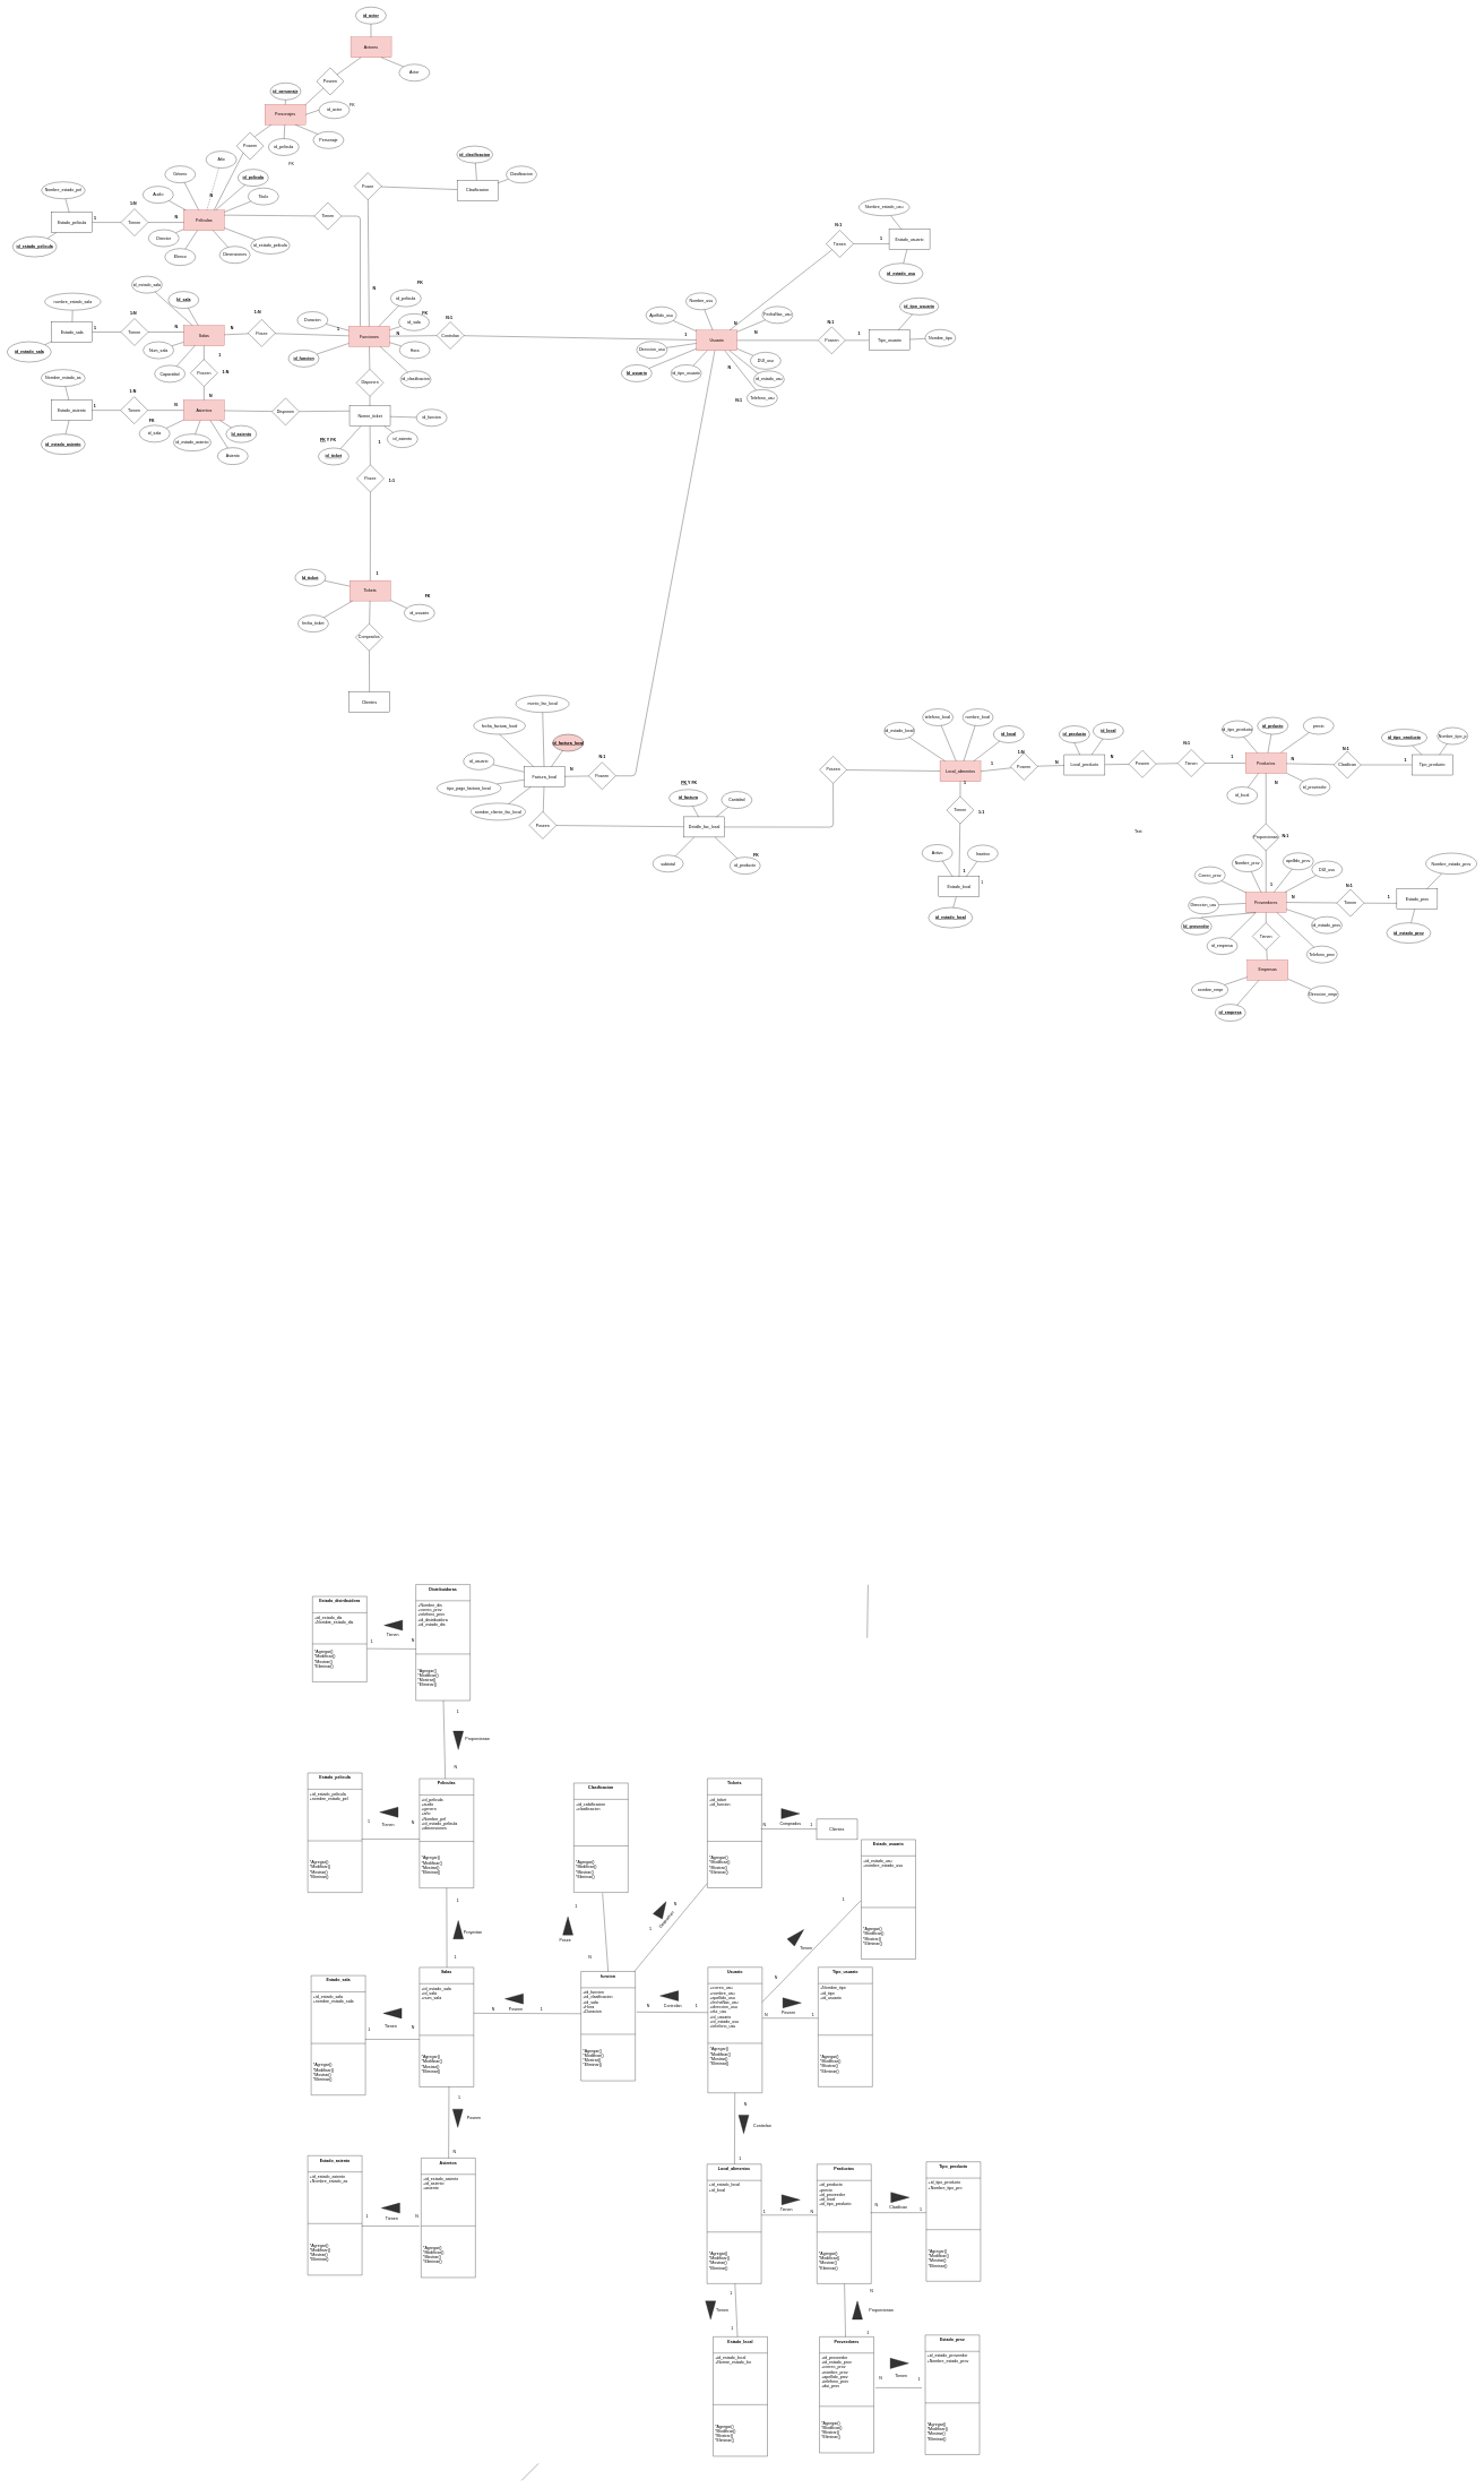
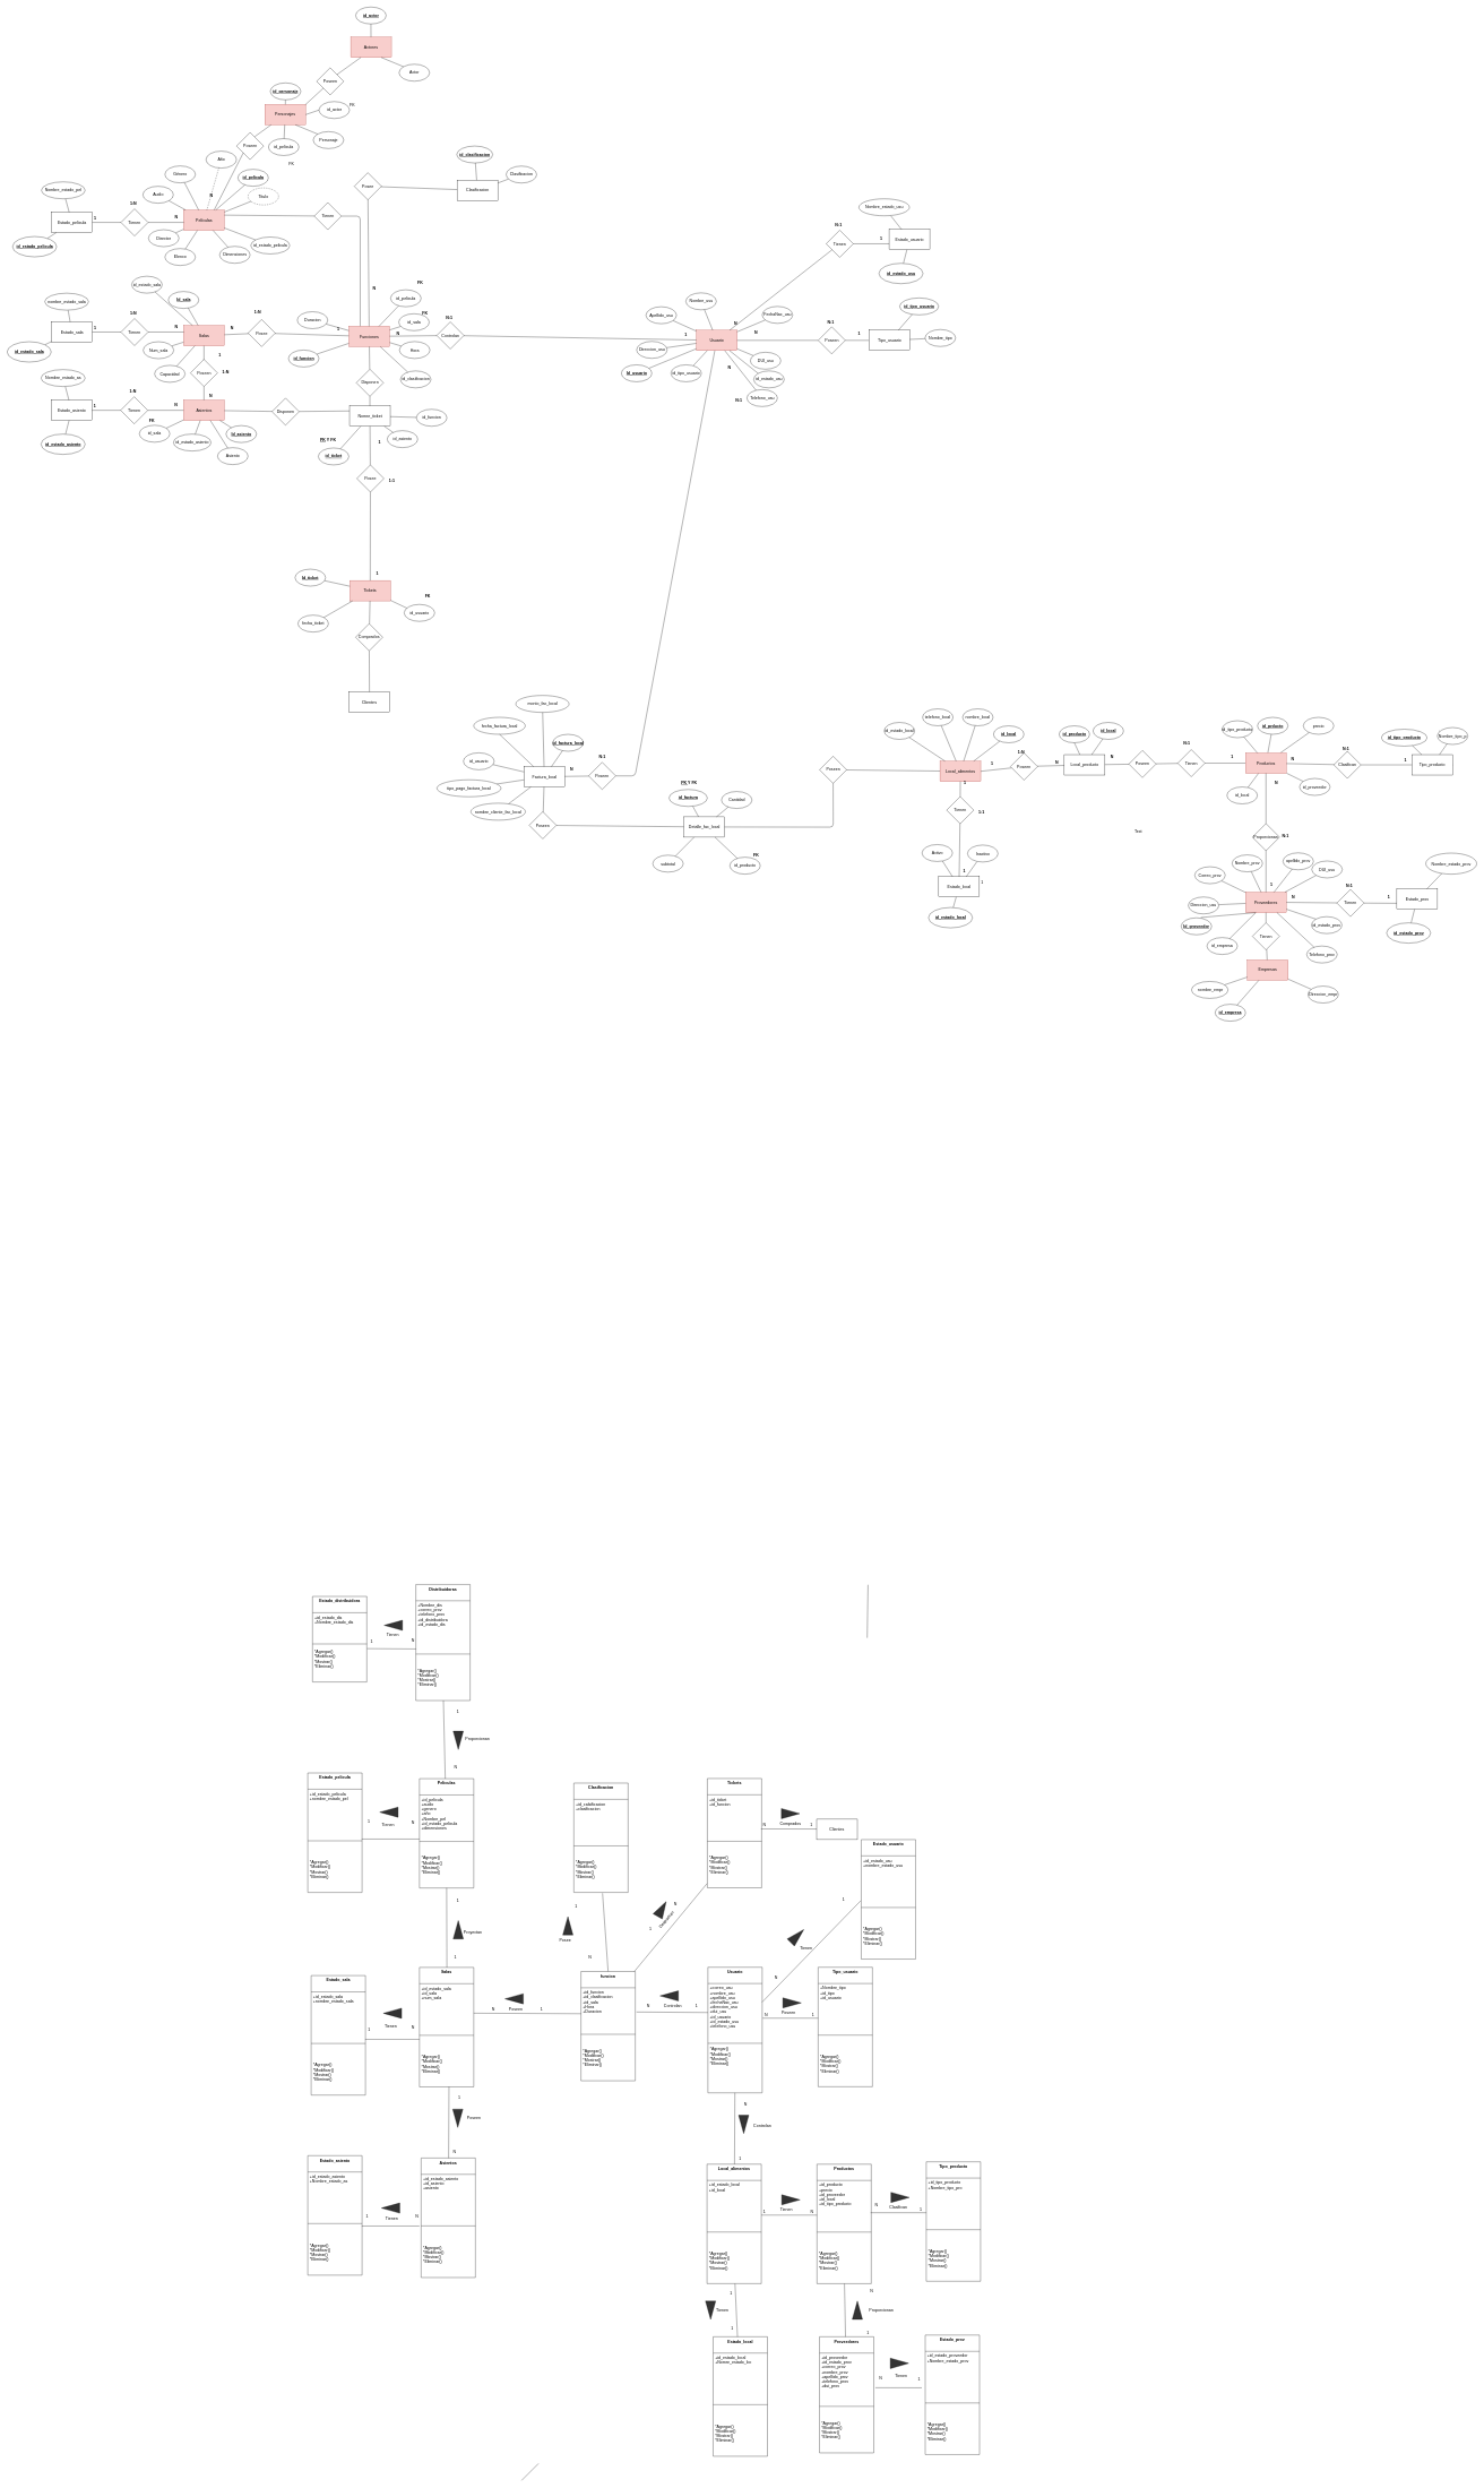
- <mxCell id="47" value="Titulo&lt;br&gt;" style="ellipse;whiteSpace=wrap;html=1;" parent="1" vertex="1"><mxGeometry x="730.5" y="553" width="90" height="50" as="geometry" /></mxCell>
+ <mxCell id="47" value="Titulo&lt;br&gt;" style="ellipse;whiteSpace=wrap;html=1;dashed=1;" parent="1" vertex="1"><mxGeometry x="730.5" y="553" width="90" height="50" as="geometry" /></mxCell>
- <mxCell id="113" value="nombre_estado_sala&lt;br&gt;" style="ellipse;whiteSpace=wrap;html=1;" parent="1" vertex="1"><mxGeometry x="131.5" y="863" width="165" height="50" as="geometry" /></mxCell>
+ <mxCell id="113" value="nombre_estado_sala&lt;br&gt;" style="ellipse;whiteSpace=wrap;html=1;" parent="1" vertex="1"><mxGeometry x="131.5" y="863" width="129" height="50" as="geometry" /></mxCell>
- <mxCell id="283" value="id_factura_local" style="ellipse;whiteSpace=wrap;html=1;fontStyle=5;fillColor=#f8cecc;" parent="1" vertex="1"><mxGeometry x="1628.5" y="2162.5" width="90" height="50" as="geometry" /></mxCell>
+ <mxCell id="283" value="id_factura_local" style="ellipse;whiteSpace=wrap;html=1;fontStyle=5" parent="1" vertex="1"><mxGeometry x="1628.5" y="2162.5" width="90" height="50" as="geometry" /></mxCell>
